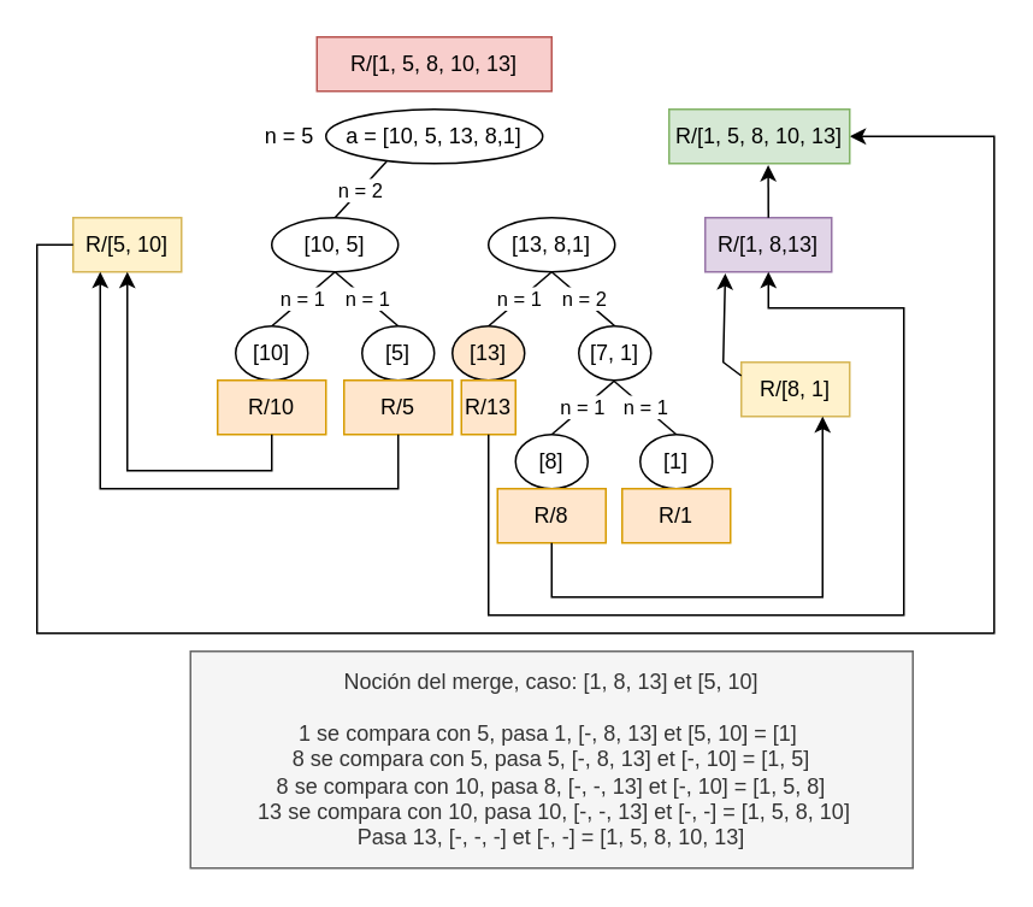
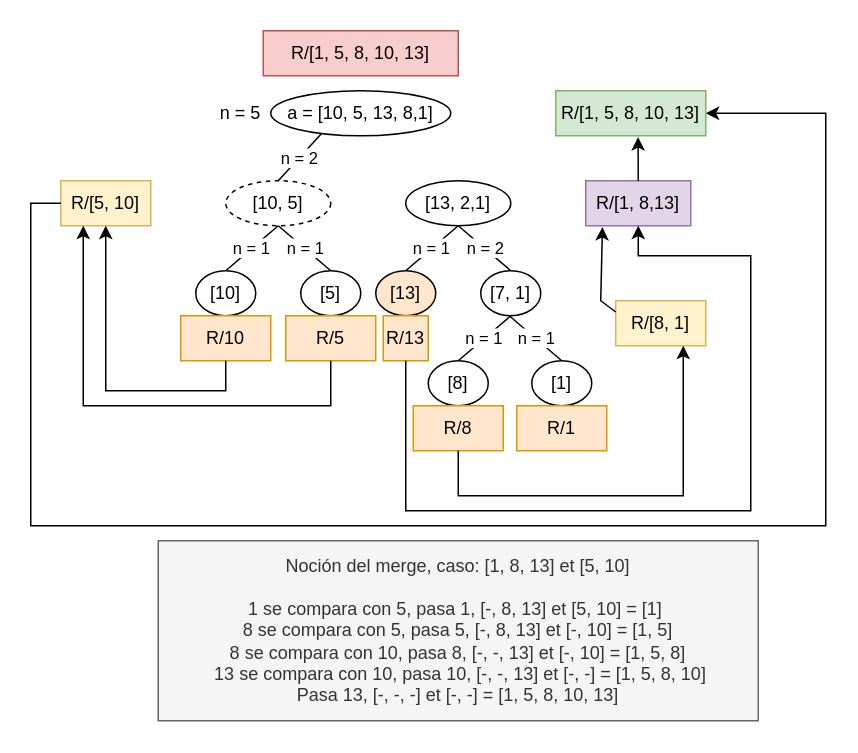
- <mxCell id="5" value="[10, 5]" style="ellipse;whiteSpace=wrap;html=1;" vertex="1" parent="1"><mxGeometry x="150" y="120" width="70" height="30" as="geometry" /></mxCell>
+ <mxCell id="5" value="[10, 5]" style="ellipse;whiteSpace=wrap;html=1;dashed=1;" vertex="1" parent="1"><mxGeometry x="150" y="120" width="70" height="30" as="geometry" /></mxCell>
- <mxCell id="6" value="[13, 8,1]" style="ellipse;whiteSpace=wrap;html=1;" vertex="1" parent="1"><mxGeometry x="270" y="120" width="70" height="30" as="geometry" /></mxCell>
+ <mxCell id="6" value="[13, 2,1]" style="ellipse;whiteSpace=wrap;html=1;" vertex="1" parent="1"><mxGeometry x="270" y="120" width="70" height="30" as="geometry" /></mxCell>
